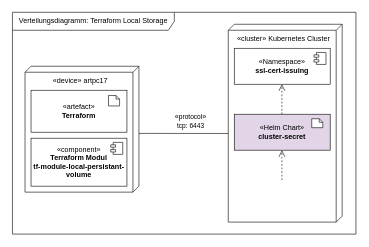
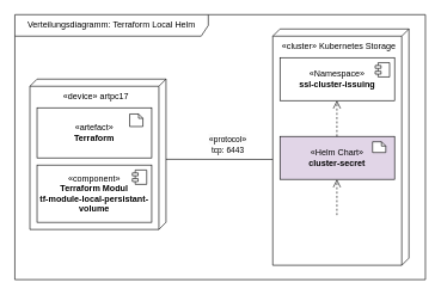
- <mxCell id="10" value="Verteilungsdiagramm: Terraform Local Storage" style="shape=umlFrame;whiteSpace=wrap;html=1;pointerEvents=0;recursiveResize=0;container=1;collapsible=0;width=270;height=30;" vertex="1" parent="1"><mxGeometry x="20" y="20" width="573" height="370" as="geometry" /></mxCell>
+ <mxCell id="10" value="Verteilungsdiagramm: Terraform Local Helm" style="shape=umlFrame;whiteSpace=wrap;html=1;pointerEvents=0;recursiveResize=0;container=1;collapsible=0;width=270;height=30;" vertex="1" parent="1"><mxGeometry x="20" y="20" width="573" height="370" as="geometry" /></mxCell>
- <mxCell id="11" value="«cluster» Kubernetes Cluster" style="verticalAlign=top;align=center;shape=cube;size=10;direction=south;html=1;boundedLbl=1;spacingLeft=5;whiteSpace=wrap;" vertex="1" parent="10"><mxGeometry x="360" y="20" width="190" height="330" as="geometry" /></mxCell>
+ <mxCell id="11" value="«cluster» Kubernetes Storage" style="verticalAlign=top;align=center;shape=cube;size=10;direction=south;html=1;boundedLbl=1;spacingLeft=5;whiteSpace=wrap;" vertex="1" parent="10"><mxGeometry x="360" y="20" width="190" height="330" as="geometry" /></mxCell>
- <mxCell id="12" value="«Namespace»&lt;b&gt;&lt;br&gt;ssl-cert-issuing&lt;/b&gt;" style="html=1;dropTarget=0;whiteSpace=wrap;" vertex="1" parent="10"><mxGeometry x="370" y="60" width="160" height="60" as="geometry" /></mxCell>
+ <mxCell id="12" value="«Namespace»&lt;b&gt;&lt;br&gt;ssl-cluster-issuing&lt;/b&gt;" style="html=1;dropTarget=0;whiteSpace=wrap;" vertex="1" parent="10"><mxGeometry x="370" y="60" width="160" height="60" as="geometry" /></mxCell>
